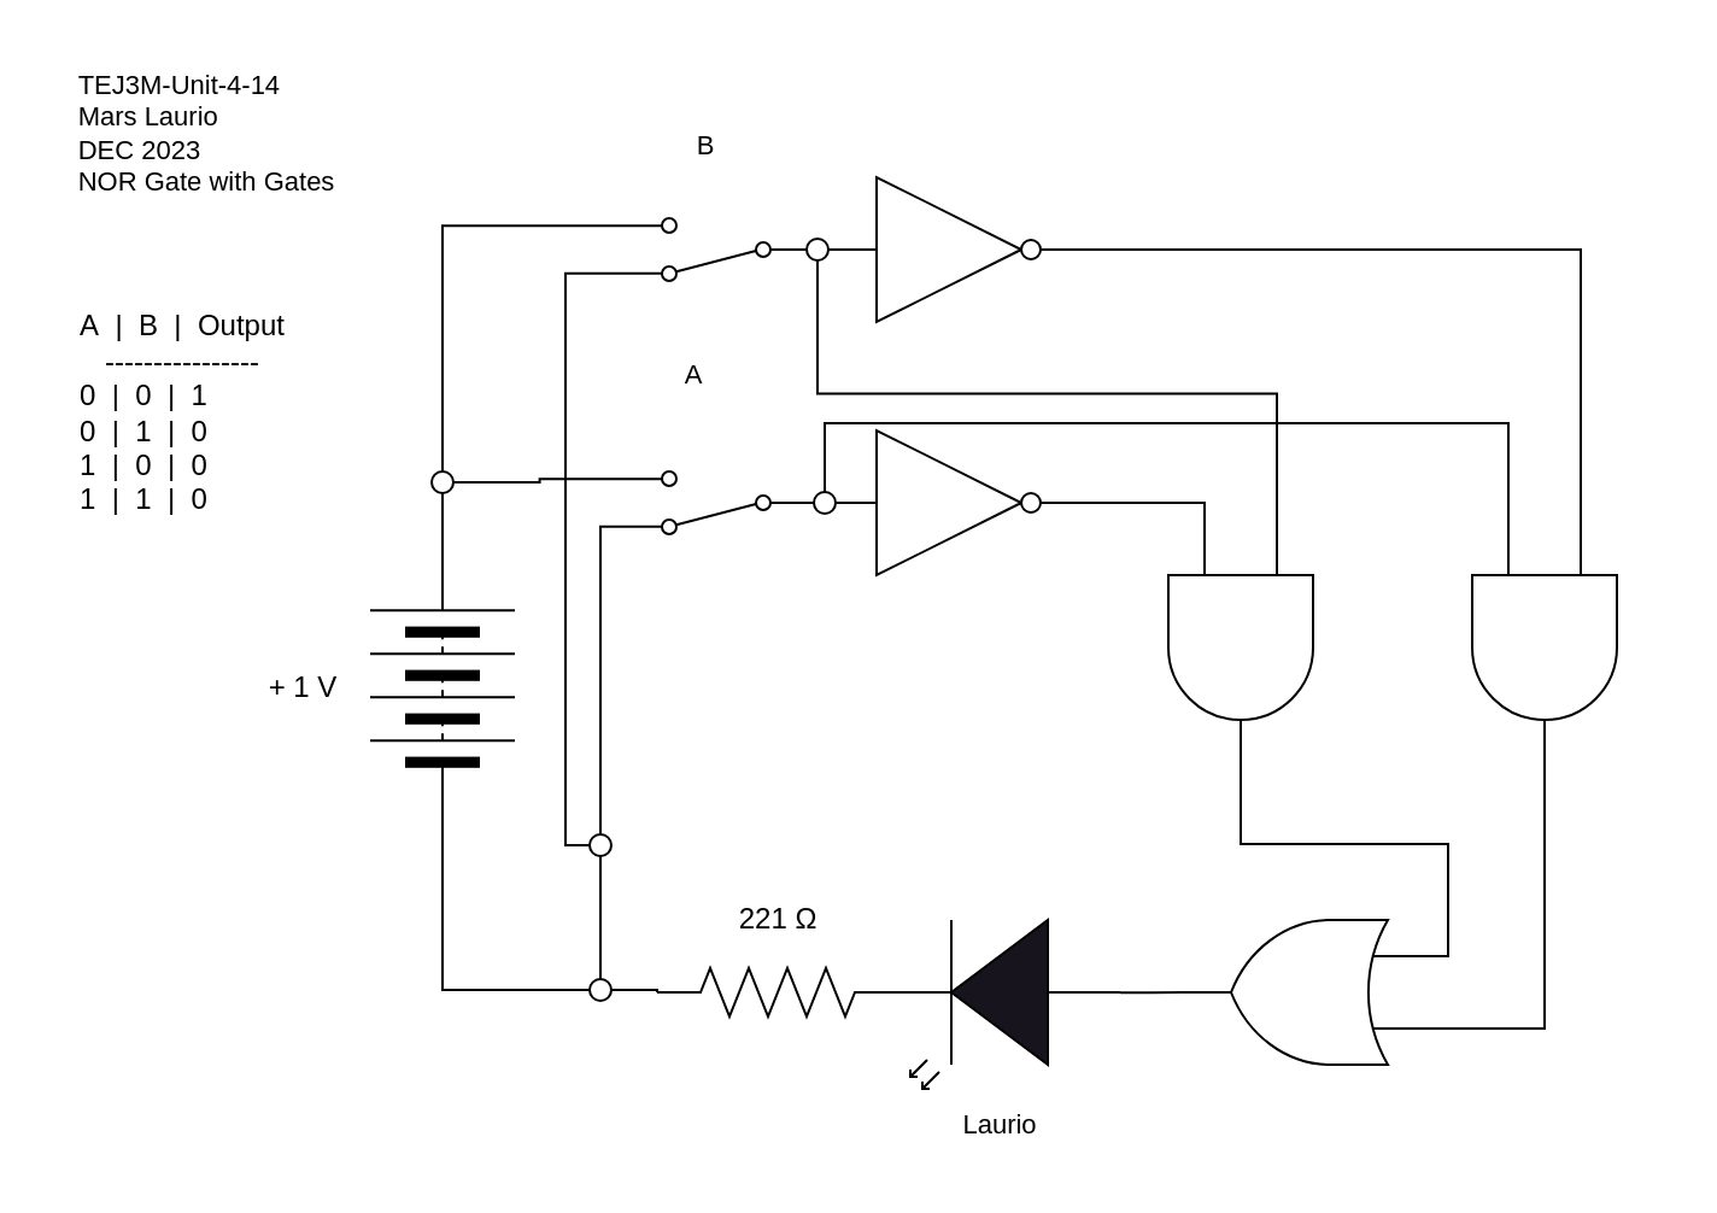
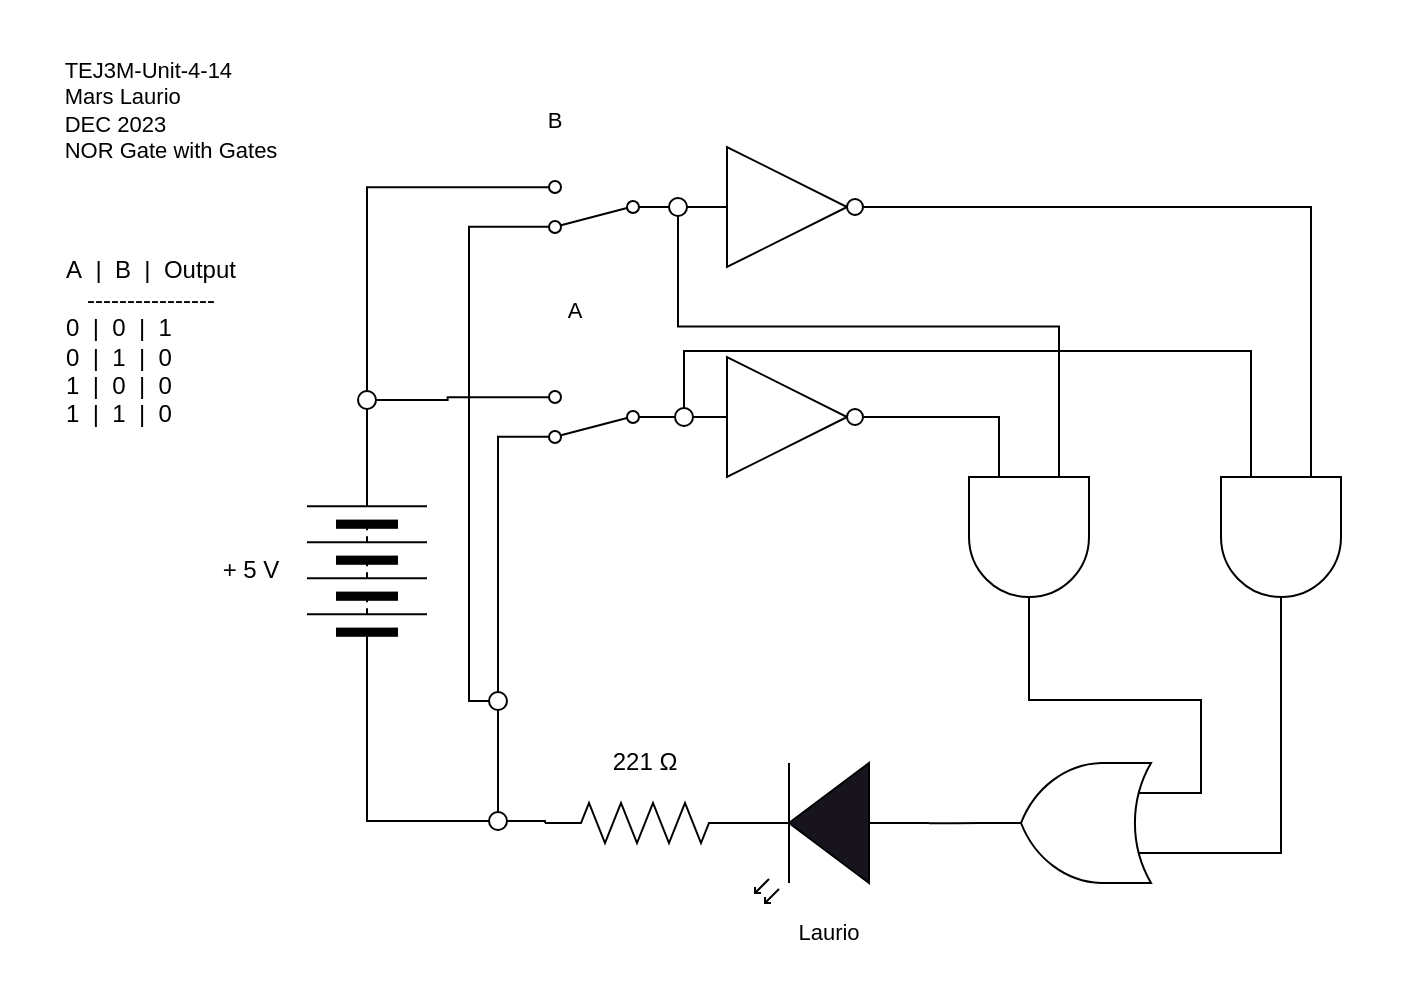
- <mxCell id="22" value="B" style="text;html=1;align=center;verticalAlign=middle;resizable=0;points=[];autosize=1;strokeColor=none;fillColor=none;fontSize=11;fontFamily=Helvetica;fontColor=default;" parent="1" vertex="1"><mxGeometry x="277" y="45" width="30" height="30" as="geometry" /></mxCell>
+ <mxCell id="22" value="B" style="text;html=1;align=center;verticalAlign=middle;resizable=0;points=[];autosize=1;strokeColor=none;fillColor=none;fontSize=11;fontFamily=Helvetica;fontColor=default;" parent="1" vertex="1"><mxGeometry x="262" y="45" width="30" height="30" as="geometry" /></mxCell>
- <mxCell id="4" value="+ 1 V" style="text;html=1;align=center;verticalAlign=middle;resizable=0;points=[];autosize=1;strokeColor=none;fillColor=none;" parent="1" vertex="1"><mxGeometry x="100" y="270" width="50" height="30" as="geometry" /></mxCell>
+ <mxCell id="4" value="+ 5 V" style="text;html=1;align=center;verticalAlign=middle;resizable=0;points=[];autosize=1;strokeColor=none;fillColor=none;" parent="1" vertex="1"><mxGeometry x="100" y="270" width="50" height="30" as="geometry" /></mxCell>
